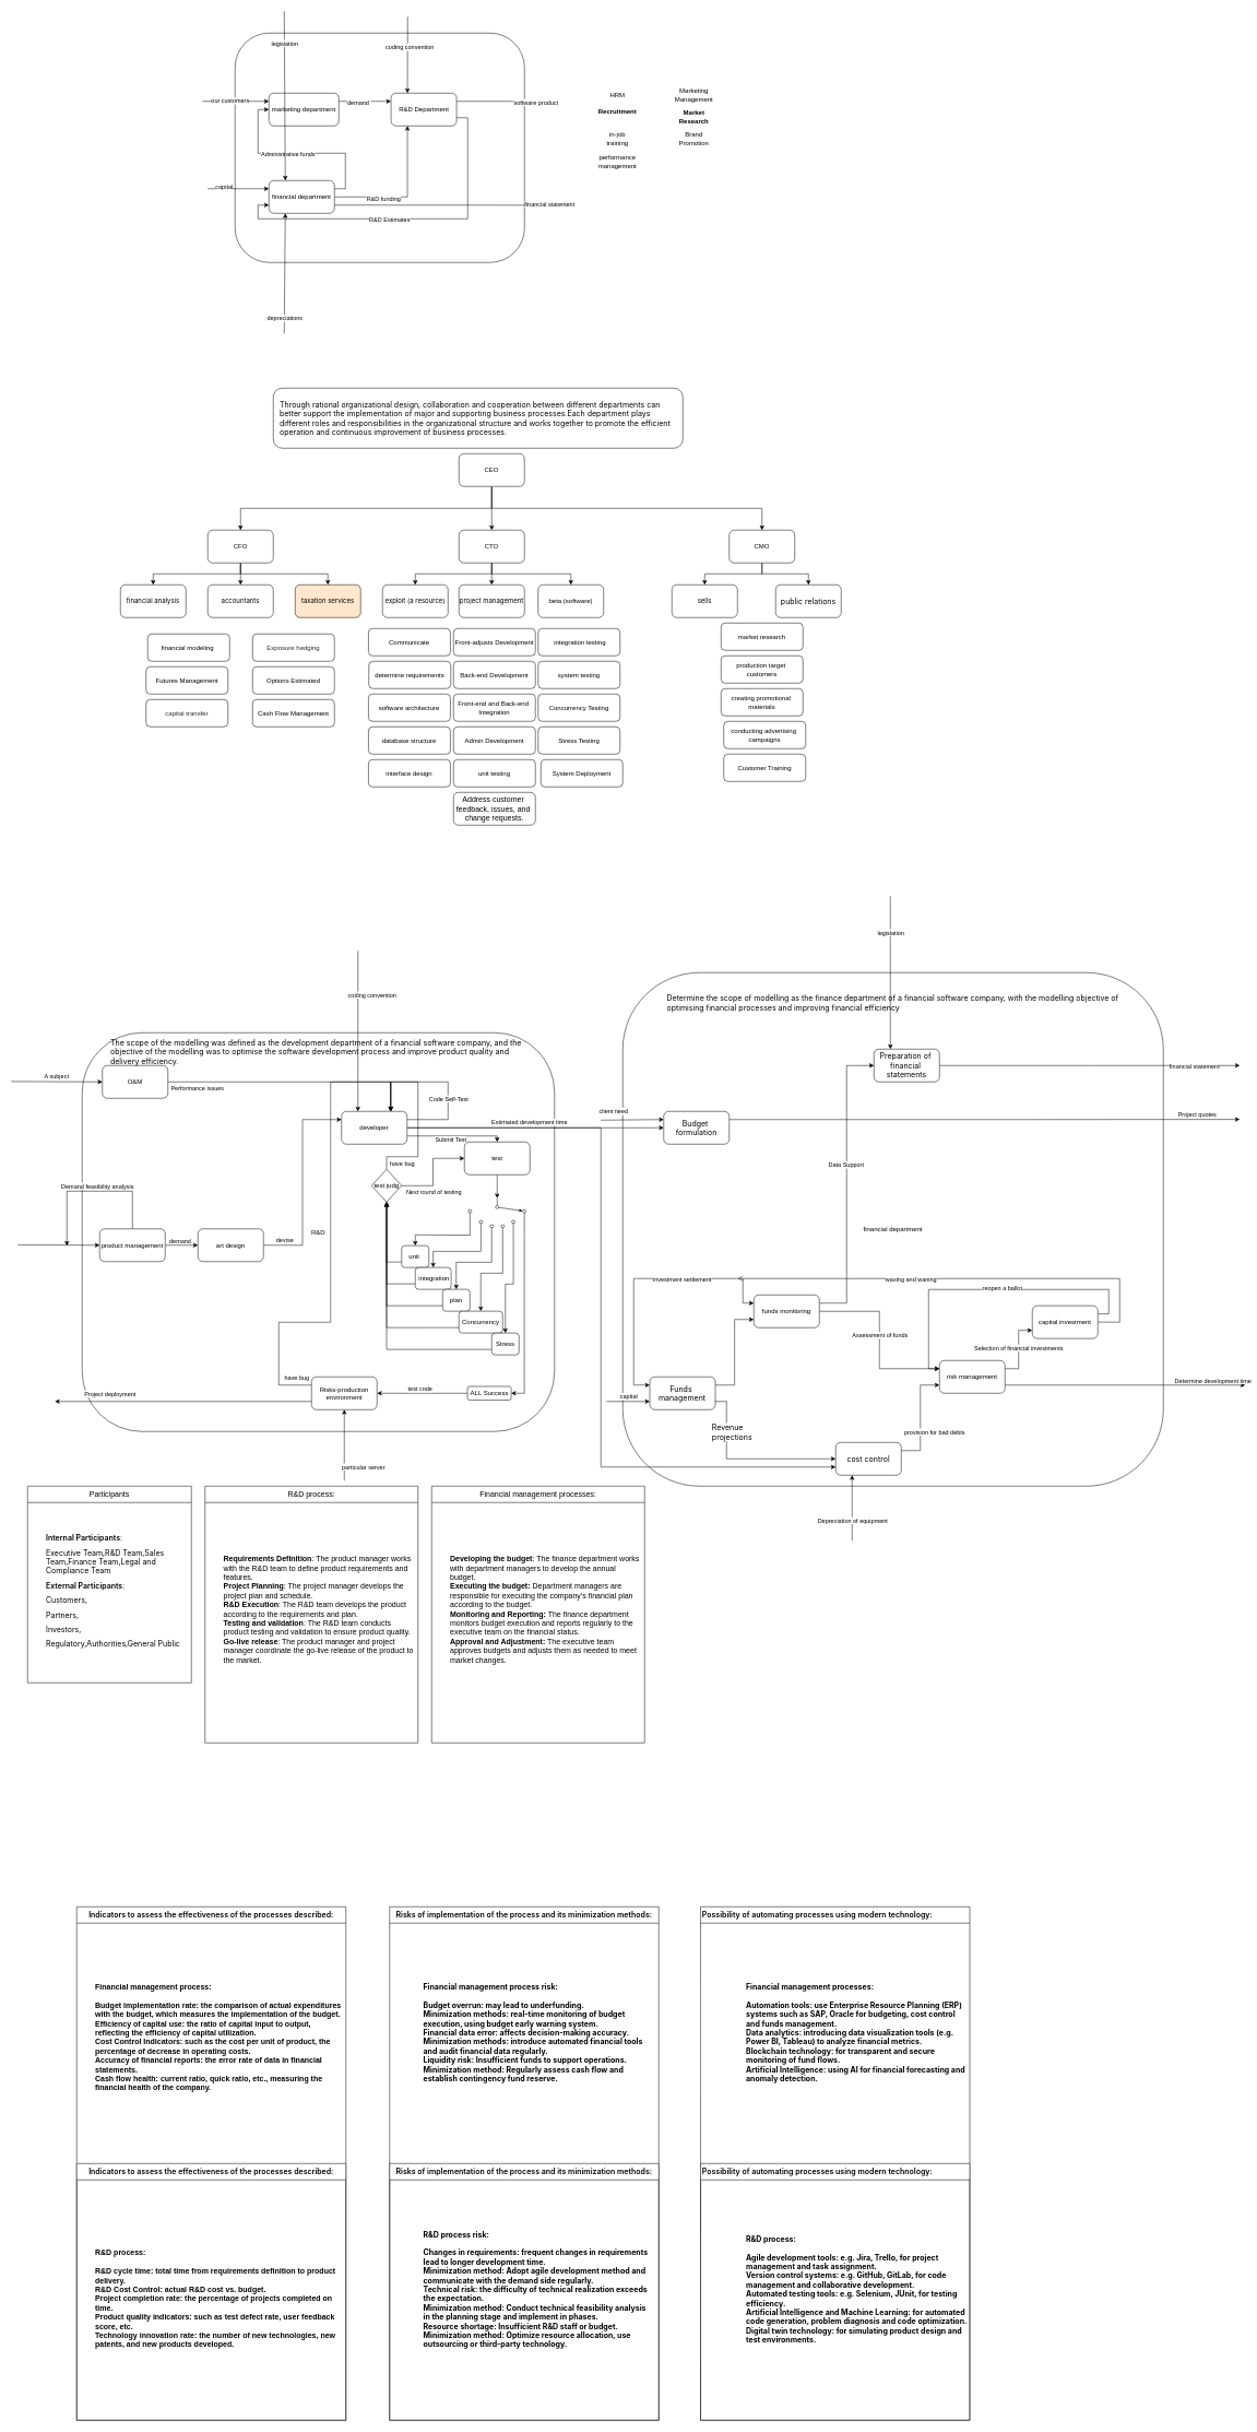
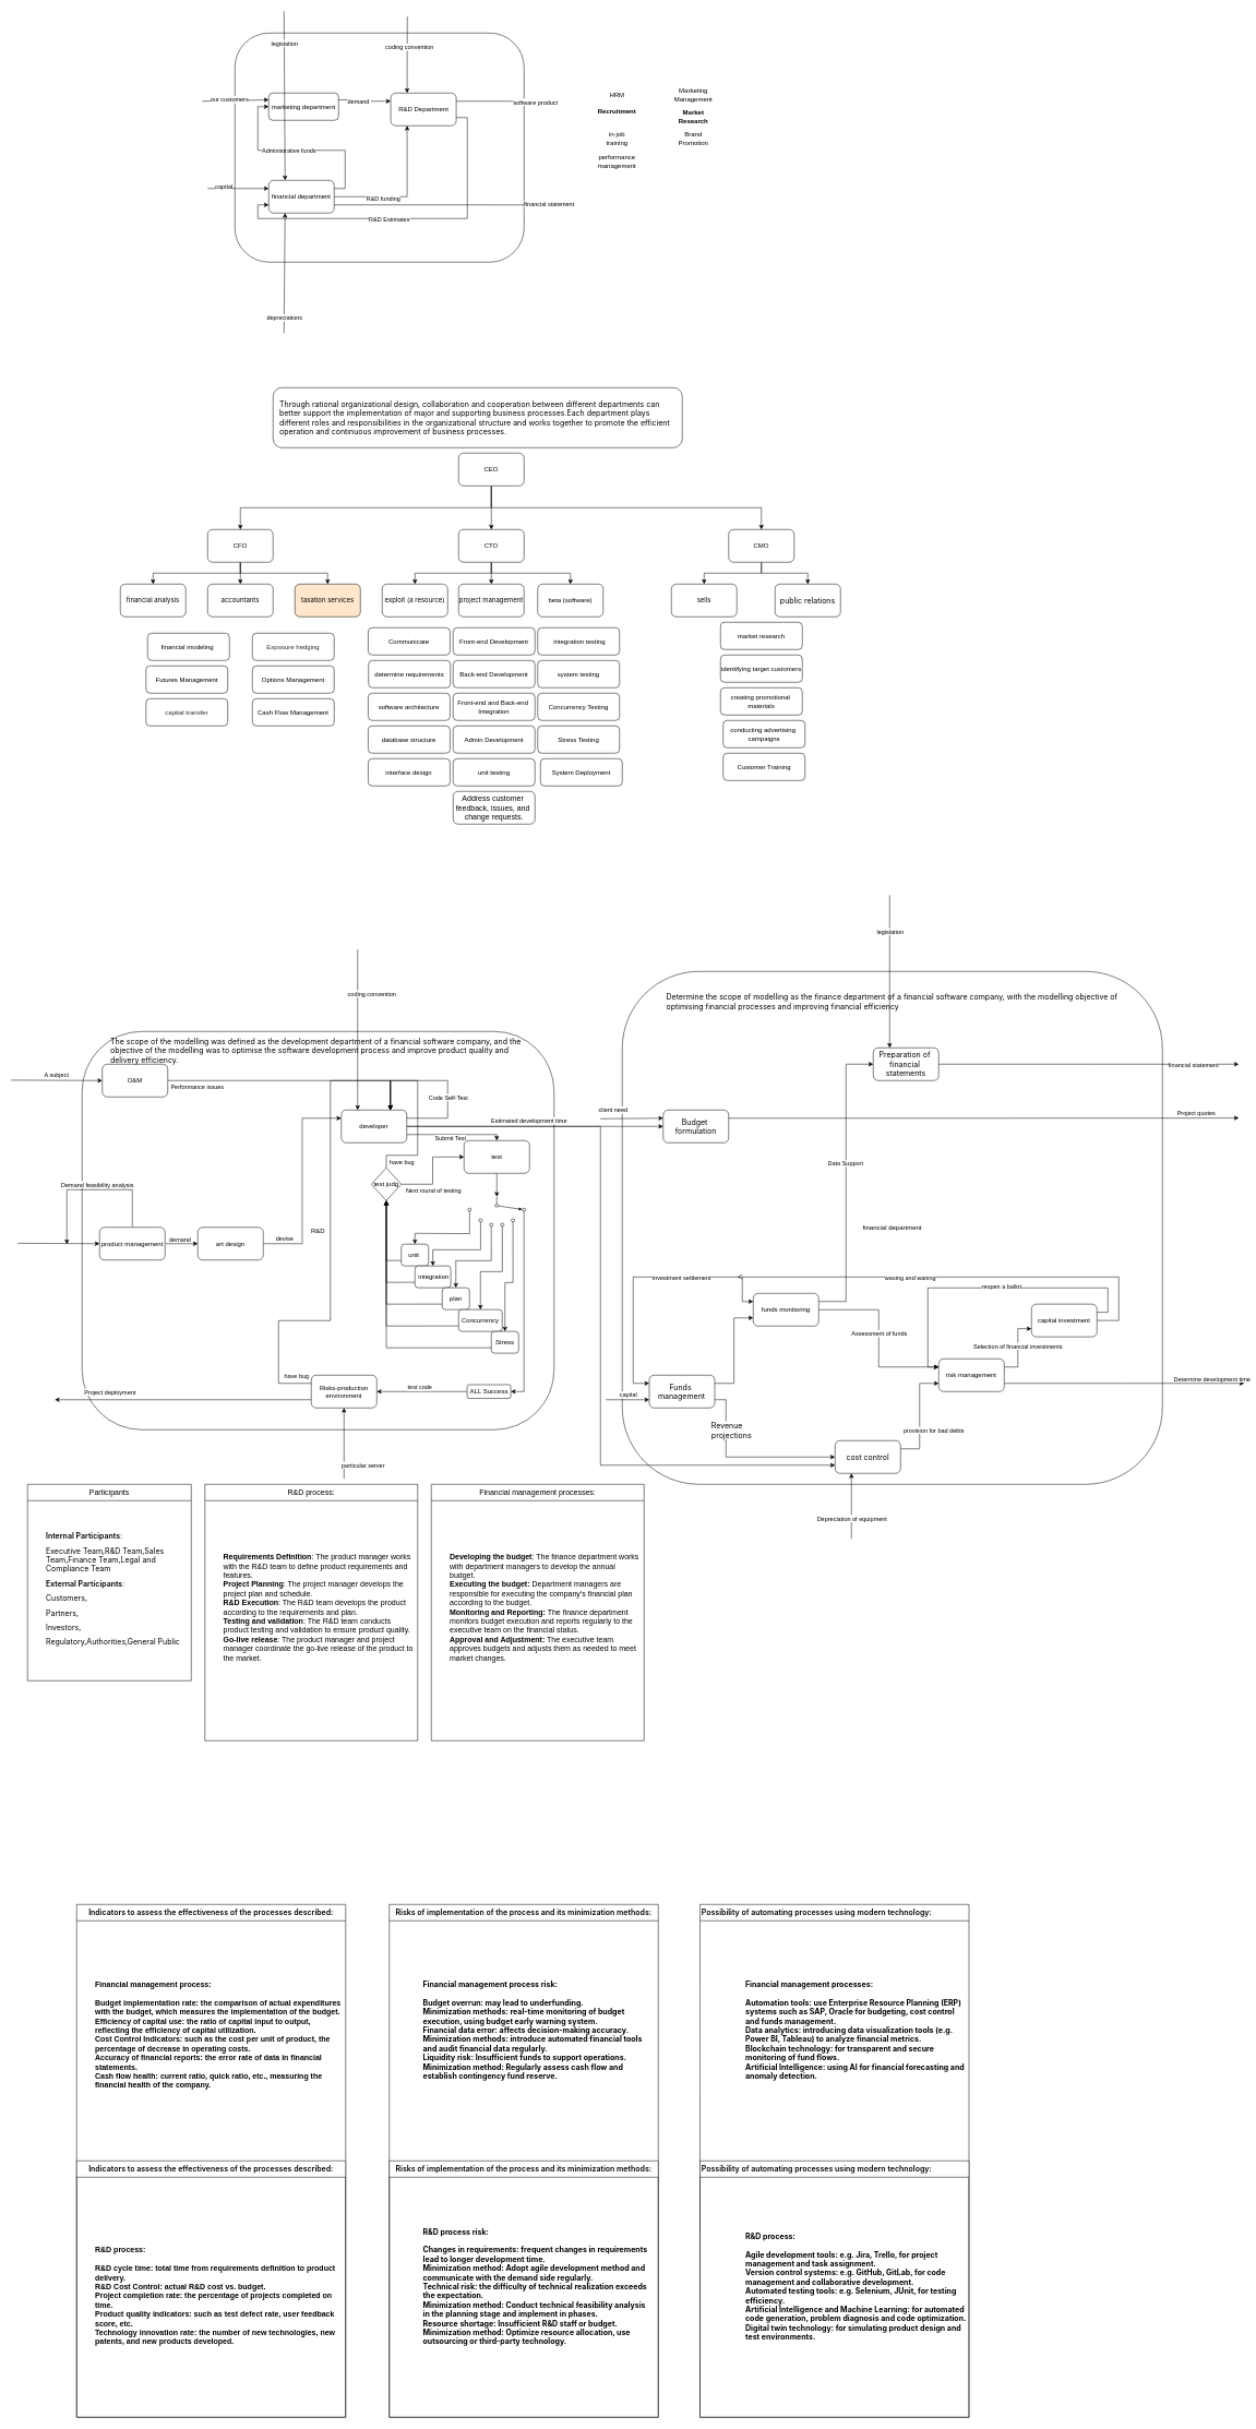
- <mxCell id="106" value="marketing department" style="rounded=1;whiteSpace=wrap;html=1;" vertex="1" parent="1"><mxGeometry x="492" y="170" width="128" height="60" as="geometry" /></mxCell>
+ <mxCell id="106" value="marketing department" style="rounded=1;whiteSpace=wrap;html=1;" vertex="1" parent="1"><mxGeometry x="492" y="170" width="128" height="50" as="geometry" /></mxCell>
- <mxCell id="175" value="&lt;span style=&quot;font-size: 12px; white-space-collapse: break-spaces; background-color: rgba(255, 255, 255, 0.063);&quot;&gt;Front-adjusts Development&lt;/span&gt;" style="rounded=1;whiteSpace=wrap;html=1;fontStyle=0;align=center;fontSize=12;fontFamily=Helvetica;" vertex="1" parent="1"><mxGeometry x="830" y="1150" width="150" height="50" as="geometry" /></mxCell>
+ <mxCell id="175" value="&lt;span style=&quot;font-size: 12px; white-space-collapse: break-spaces; background-color: rgba(255, 255, 255, 0.063);&quot;&gt;Front-end Development&lt;/span&gt;" style="rounded=1;whiteSpace=wrap;html=1;fontStyle=0;align=center;fontSize=12;fontFamily=Helvetica;" vertex="1" parent="1"><mxGeometry x="830" y="1150" width="150" height="50" as="geometry" /></mxCell>
- <mxCell id="161" value="&lt;span style=&quot;font-size: 12px; white-space-collapse: break-spaces; background-color: rgba(255, 255, 255, 0.063);&quot;&gt;production target customers&lt;/span&gt;" style="rounded=1;whiteSpace=wrap;html=1;fontStyle=0;align=center;fontSize=12;fontFamily=Helvetica;" vertex="1" parent="1"><mxGeometry x="1320" y="1200" width="150" height="50" as="geometry" /></mxCell>
+ <mxCell id="161" value="&lt;span style=&quot;font-size: 12px; white-space-collapse: break-spaces; background-color: rgba(255, 255, 255, 0.063);&quot;&gt;identifying target customers&lt;/span&gt;" style="rounded=1;whiteSpace=wrap;html=1;fontStyle=0;align=center;fontSize=12;fontFamily=Helvetica;" vertex="1" parent="1"><mxGeometry x="1320" y="1200" width="150" height="50" as="geometry" /></mxCell>
- <mxCell id="167" value="&lt;span style=&quot;font-size: 12px; white-space-collapse: break-spaces;&quot;&gt;Options &lt;/span&gt;&lt;span style=&quot;font-size: 12px; white-space-collapse: break-spaces;&quot;&gt;Estimated&lt;/span&gt;" style="rounded=1;whiteSpace=wrap;html=1;fontStyle=0;align=center;fontSize=12;fontFamily=Helvetica;" vertex="1" parent="1"><mxGeometry x="462" y="1220" width="150" height="50" as="geometry" /></mxCell>
+ <mxCell id="167" value="&lt;span style=&quot;font-size: 12px; white-space-collapse: break-spaces;&quot;&gt;Options &lt;/span&gt;&lt;span style=&quot;font-size: 12px; white-space-collapse: break-spaces;&quot;&gt;Management&lt;/span&gt;" style="rounded=1;whiteSpace=wrap;html=1;fontStyle=0;align=center;fontSize=12;fontFamily=Helvetica;" vertex="1" parent="1"><mxGeometry x="462" y="1220" width="150" height="50" as="geometry" /></mxCell>
